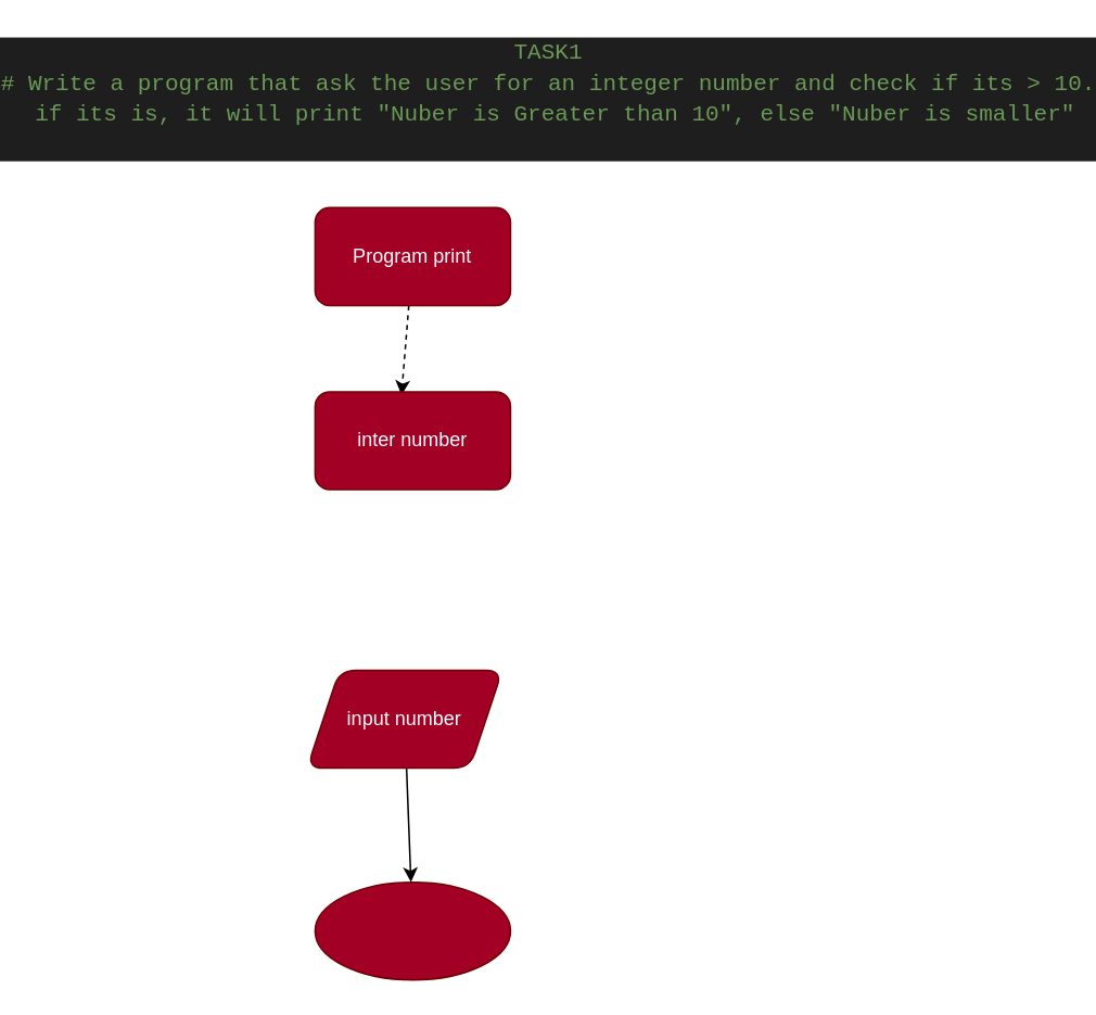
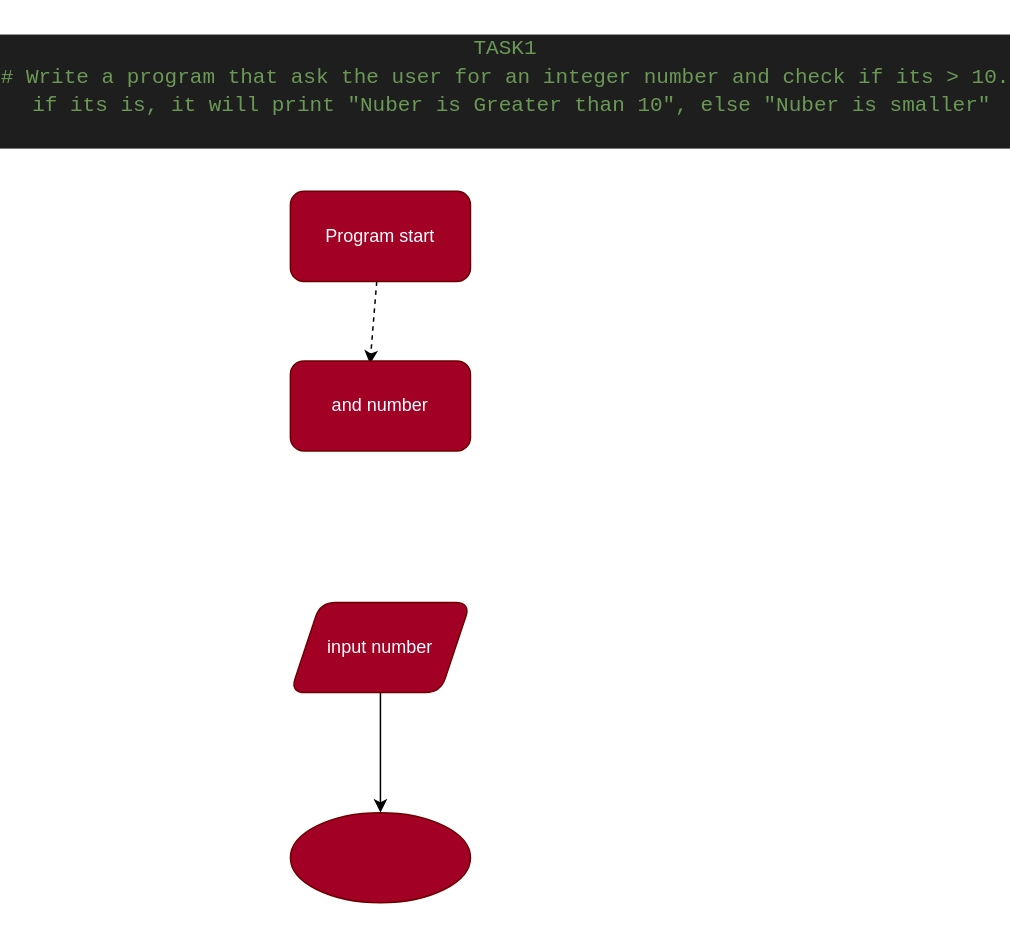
- <mxCell id="4" value="Program print" style="rounded=1;whiteSpace=wrap;html=1;fillColor=#a20025;fontColor=#ffffff;strokeColor=#6F0000;" parent="1" vertex="1"><mxGeometry x="192" y="127" width="120" height="60" as="geometry" /></mxCell>
+ <mxCell id="4" value="Program start" style="rounded=1;whiteSpace=wrap;html=1;fillColor=#a20025;fontColor=#ffffff;strokeColor=#6F0000;" parent="1" vertex="1"><mxGeometry x="192" y="127" width="120" height="60" as="geometry" /></mxCell>
- <mxCell id="8" value="inter number" style="whiteSpace=wrap;html=1;fillColor=#a20025;strokeColor=#6F0000;fontColor=#ffffff;rounded=1;" vertex="1" parent="1"><mxGeometry x="192" y="240" width="120" height="60" as="geometry" /></mxCell>
+ <mxCell id="8" value="and number" style="whiteSpace=wrap;html=1;fillColor=#a20025;strokeColor=#6F0000;fontColor=#ffffff;rounded=1;" vertex="1" parent="1"><mxGeometry x="192" y="240" width="120" height="60" as="geometry" /></mxCell>
- <mxCell id="6" value="input number" style="shape=parallelogram;perimeter=parallelogramPerimeter;whiteSpace=wrap;html=1;fixedSize=1;fillColor=#a20025;strokeColor=#6F0000;fontColor=#ffffff;rounded=1;" parent="1" vertex="1"><mxGeometry x="187" y="411" width="120" height="60" as="geometry" /></mxCell>
+ <mxCell id="6" value="input number" style="shape=parallelogram;perimeter=parallelogramPerimeter;whiteSpace=wrap;html=1;fixedSize=1;fillColor=#a20025;strokeColor=#6F0000;fontColor=#ffffff;rounded=1;" parent="1" vertex="1"><mxGeometry x="192" y="401" width="120" height="60" as="geometry" /></mxCell>
